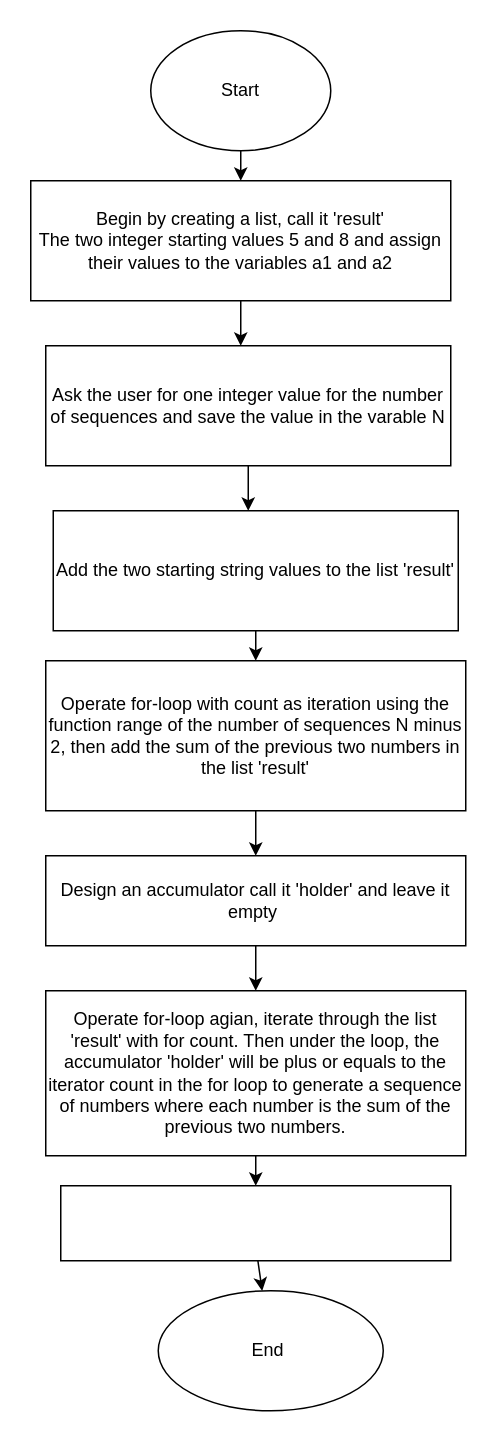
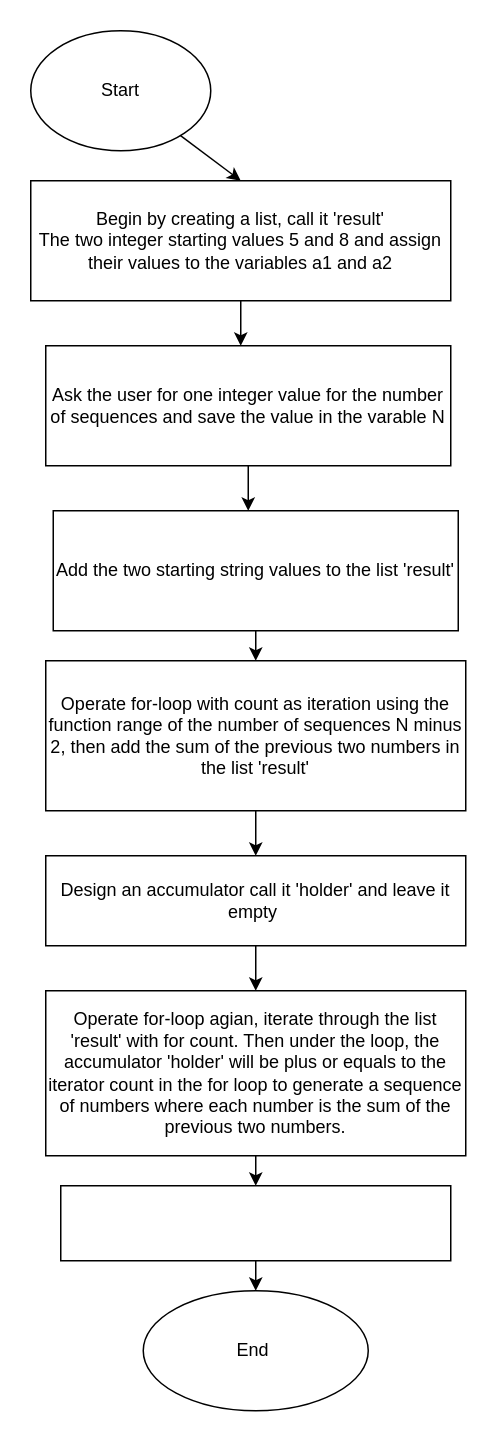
- <mxCell id="3" value="Start" style="ellipse;whiteSpace=wrap;html=1;" vertex="1" parent="1"><mxGeometry x="100" y="20" width="120" height="80" as="geometry" /></mxCell>
+ <mxCell id="3" value="Start" style="ellipse;whiteSpace=wrap;html=1;" vertex="1" parent="1"><mxGeometry x="20" y="20" width="120" height="80" as="geometry" /></mxCell>
- <mxCell id="12" value="End&amp;nbsp;" style="ellipse;whiteSpace=wrap;html=1;" vertex="1" parent="1"><mxGeometry x="105" y="860" width="150" height="80" as="geometry" /></mxCell>
+ <mxCell id="12" value="End&amp;nbsp;" style="ellipse;whiteSpace=wrap;html=1;" vertex="1" parent="1"><mxGeometry x="95" y="860" width="150" height="80" as="geometry" /></mxCell>
